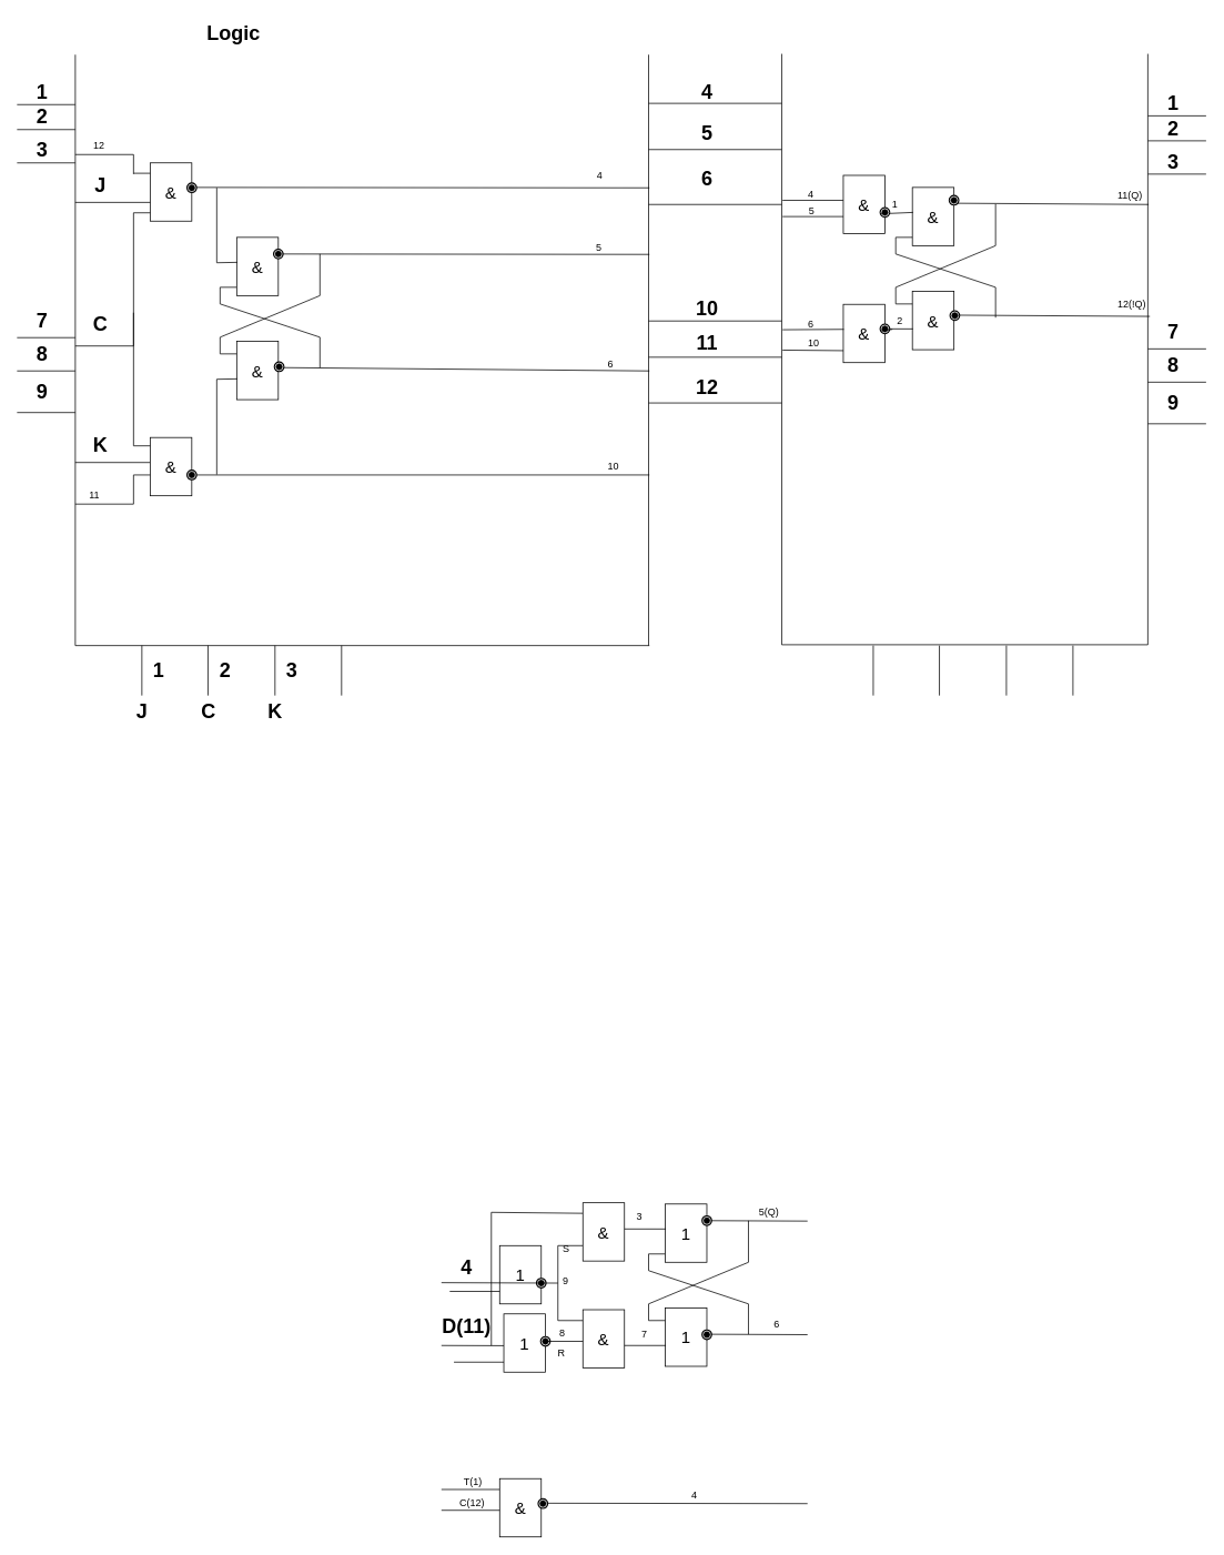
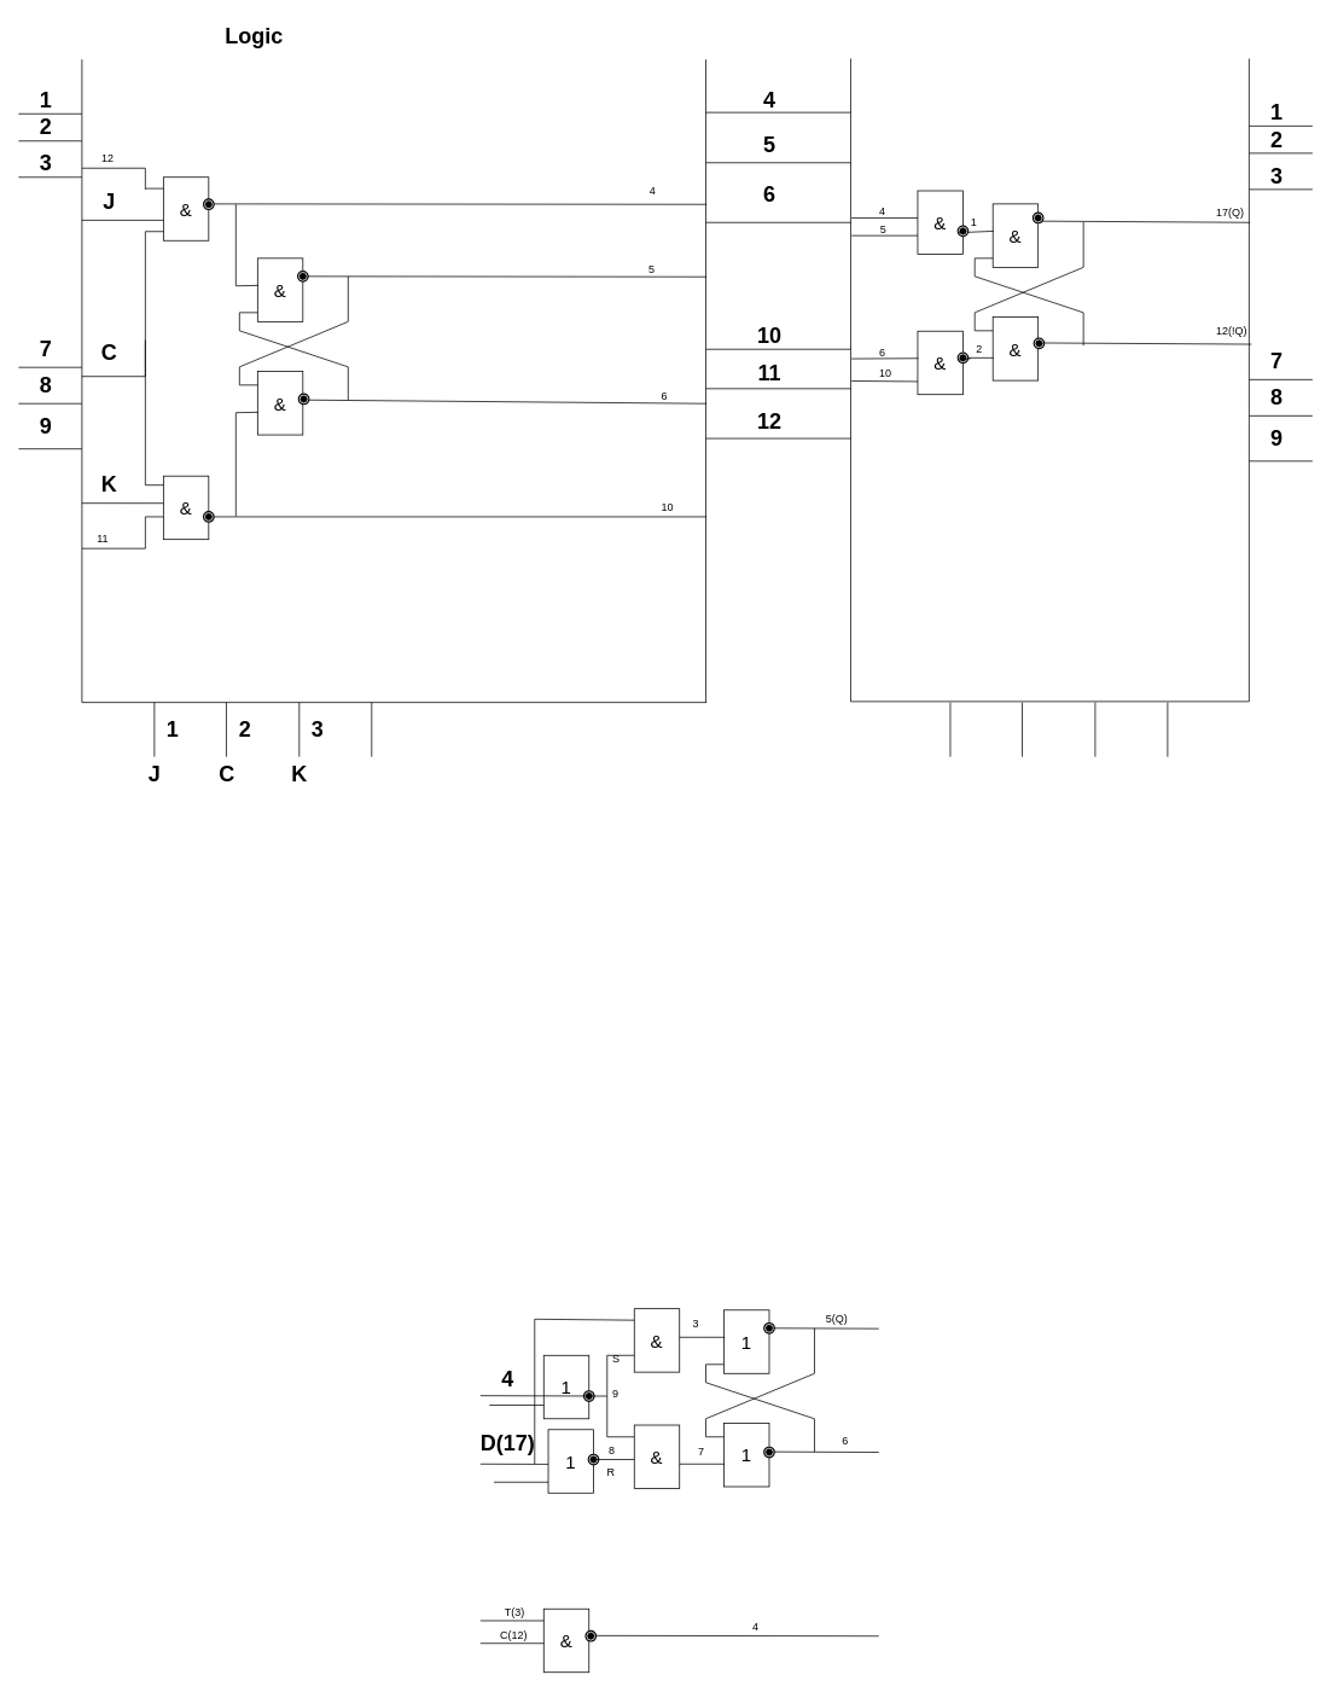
- <mxCell id="177" value="11(Q)" style="text;html=1;resizable=0;points=[];autosize=1;align=left;verticalAlign=top;spacingTop=-4;" vertex="1" parent="1"><mxGeometry x="1341" y="225" width="50" height="20" as="geometry" /></mxCell>
+ <mxCell id="177" value="17(Q)" style="text;html=1;resizable=0;points=[];autosize=1;align=left;verticalAlign=top;spacingTop=-4;" vertex="1" parent="1"><mxGeometry x="1341" y="225" width="50" height="20" as="geometry" /></mxCell>
- <mxCell id="103" value="D(11)" style="text;strokeColor=none;fillColor=none;html=1;fontSize=24;fontStyle=1;verticalAlign=middle;align=center;" vertex="1" parent="1"><mxGeometry x="540" y="1573" width="40" height="40" as="geometry" /></mxCell>
+ <mxCell id="103" value="D(17)" style="text;strokeColor=none;fillColor=none;html=1;fontSize=24;fontStyle=1;verticalAlign=middle;align=center;" vertex="1" parent="1"><mxGeometry x="540" y="1573" width="40" height="40" as="geometry" /></mxCell>
- <mxCell id="91" value="T(1)" style="text;html=1;resizable=0;points=[];autosize=1;align=left;verticalAlign=top;spacingTop=-4;" vertex="1" parent="1"><mxGeometry x="555" y="1769.5" width="40" height="20" as="geometry" /></mxCell>
+ <mxCell id="91" value="T(3)" style="text;html=1;resizable=0;points=[];autosize=1;align=left;verticalAlign=top;spacingTop=-4;" vertex="1" parent="1"><mxGeometry x="555" y="1769.5" width="40" height="20" as="geometry" /></mxCell>
